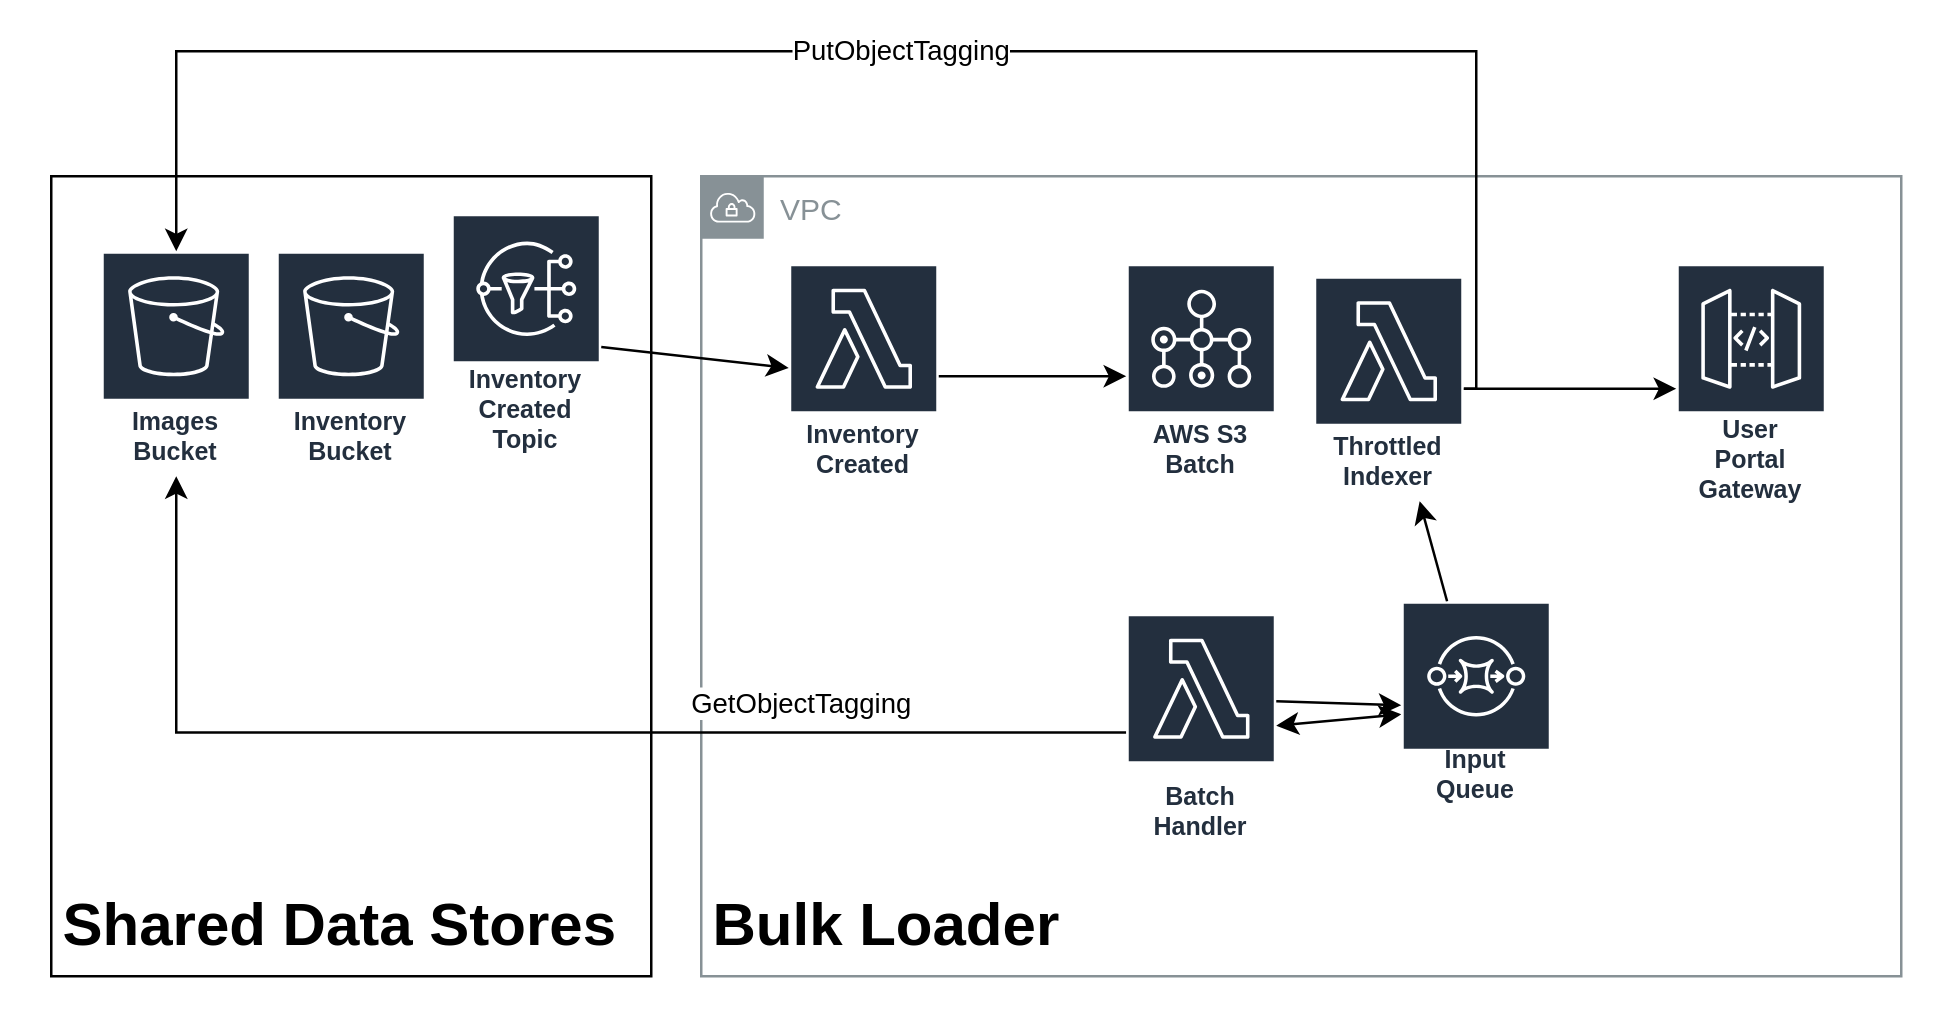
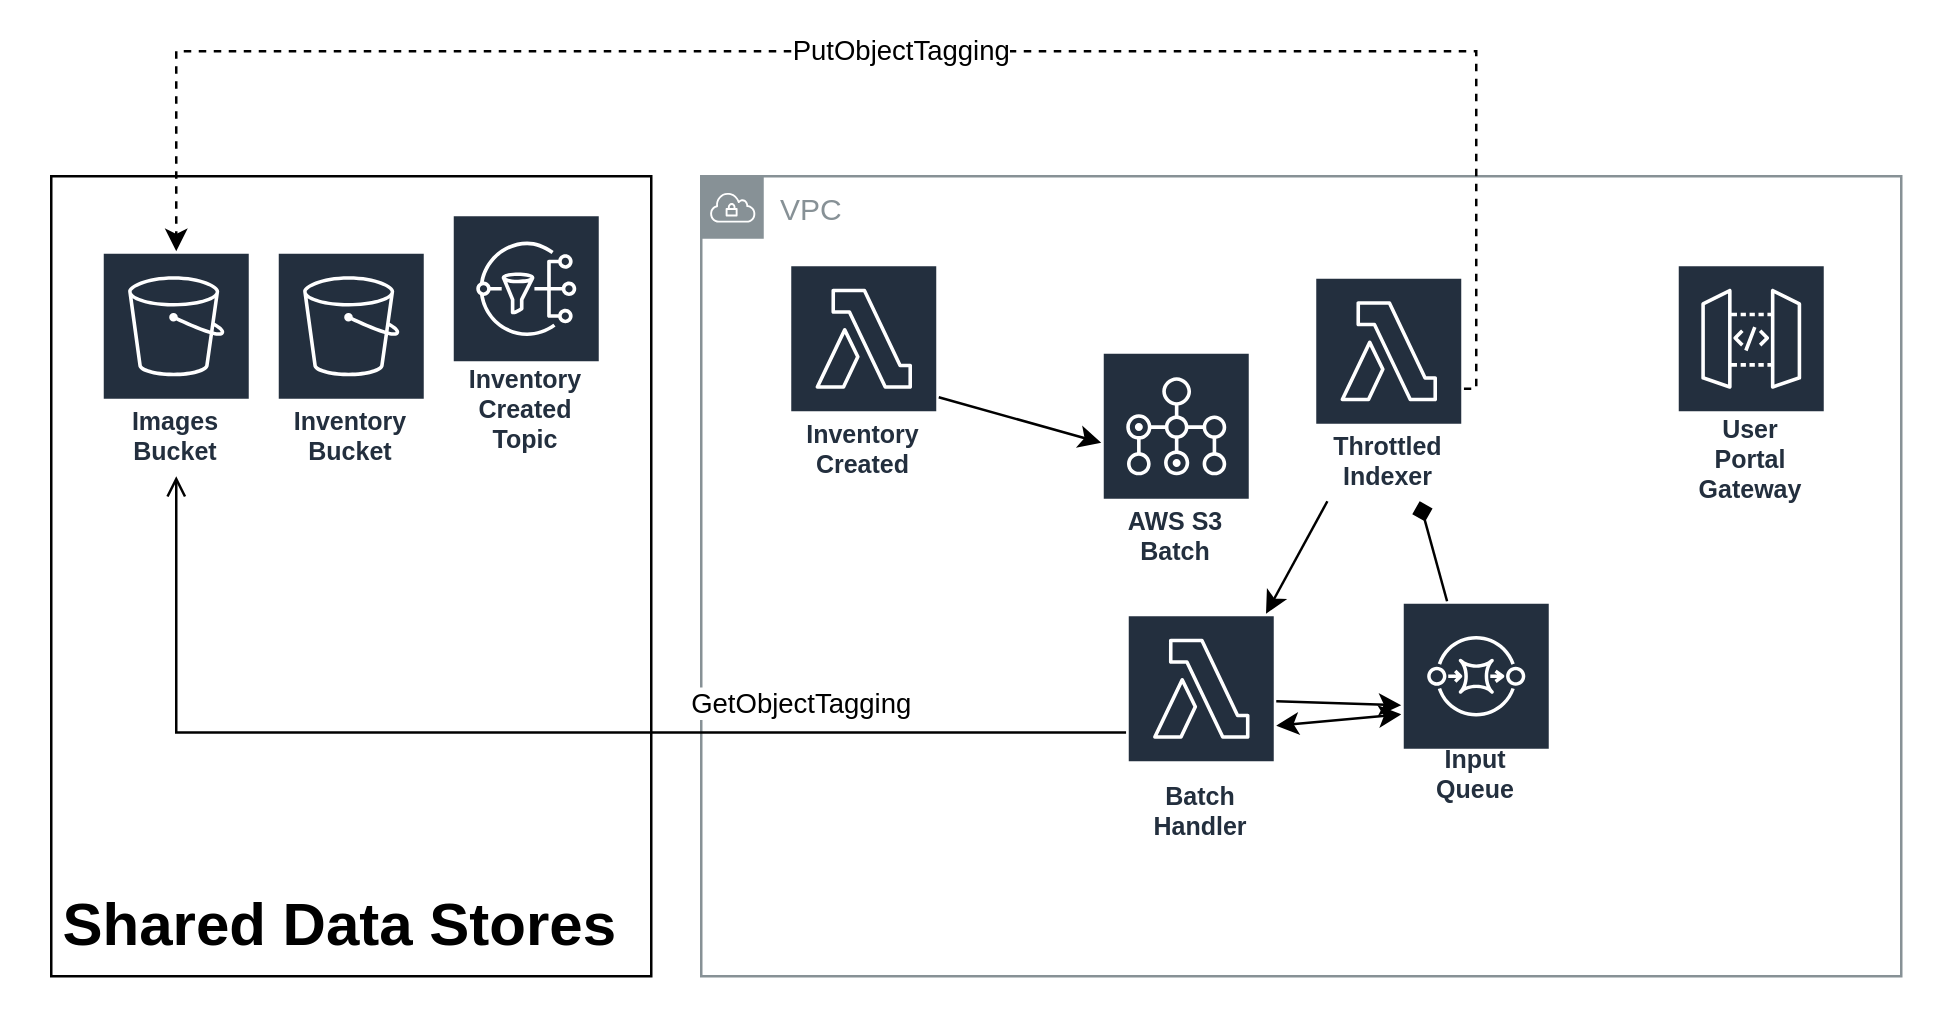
- <mxCell id="17" value="PutObjectTagging" style="edgeStyle=orthogonalEdgeStyle;rounded=0;orthogonalLoop=1;jettySize=auto;html=1;" edge="1" parent="1" source="18" target="5"><mxGeometry relative="1" as="geometry"><mxPoint x="50" y="20" as="targetPoint" /><Array as="points"><mxPoint x="590" y="20" /><mxPoint x="70" y="20" /></Array></mxGeometry></mxCell>
+ <mxCell id="17" value="PutObjectTagging" style="edgeStyle=orthogonalEdgeStyle;rounded=0;orthogonalLoop=1;jettySize=auto;html=1;dashed=1;" edge="1" parent="1" source="18" target="5"><mxGeometry relative="1" as="geometry"><mxPoint x="50" y="20" as="targetPoint" /><Array as="points"><mxPoint x="590" y="20" /><mxPoint x="70" y="20" /></Array></mxGeometry></mxCell>
- <mxCell id="11" value="" style="endArrow=classic;html=1;" parent="1" source="7" target="9" edge="1"><mxGeometry width="50" height="50" relative="1" as="geometry"><mxPoint x="320" y="350" as="sourcePoint" /><mxPoint x="370" y="300" as="targetPoint" /></mxGeometry></mxCell>
- <mxCell id="8" value="AWS S3 Batch" style="outlineConnect=0;fontColor=#232F3E;gradientColor=none;strokeColor=#ffffff;fillColor=#232F3E;dashed=0;verticalLabelPosition=middle;verticalAlign=bottom;align=center;html=1;whiteSpace=wrap;fontSize=10;fontStyle=1;spacing=3;shape=mxgraph.aws4.productIcon;prIcon=mxgraph.aws4.batch;" parent="1" vertex="1"><mxGeometry x="450" y="105" width="60" height="90" as="geometry" /></mxCell>
+ <mxCell id="8" value="AWS S3 Batch" style="outlineConnect=0;fontColor=#232F3E;gradientColor=none;strokeColor=#ffffff;fillColor=#232F3E;dashed=0;verticalLabelPosition=middle;verticalAlign=bottom;align=center;html=1;whiteSpace=wrap;fontSize=10;fontStyle=1;spacing=3;shape=mxgraph.aws4.productIcon;prIcon=mxgraph.aws4.batch;" parent="1" vertex="1"><mxGeometry x="440" y="140" width="60" height="90" as="geometry" /></mxCell>
- <mxCell id="21" value="" style="endArrow=classic;html=1;" parent="1" source="18" target="20" edge="1"><mxGeometry width="50" height="50" relative="1" as="geometry"><mxPoint x="390" y="360" as="sourcePoint" /><mxPoint x="440" y="310" as="targetPoint" /></mxGeometry></mxCell>
+ <mxCell id="21" value="" style="endArrow=classic;html=1;" parent="1" source="18" target="13" edge="1"><mxGeometry width="50" height="50" relative="1" as="geometry"><mxPoint x="390" y="360" as="sourcePoint" /><mxPoint x="440" y="310" as="targetPoint" /></mxGeometry></mxCell>
- <mxCell id="12" value="GetObjectTagging" style="edgeStyle=orthogonalEdgeStyle;rounded=0;orthogonalLoop=1;jettySize=auto;html=1;" edge="1" parent="1" source="13" target="5"><mxGeometry x="-0.461" y="-12" relative="1" as="geometry"><mxPoint as="offset" /></mxGeometry></mxCell>
+ <mxCell id="12" value="GetObjectTagging" style="edgeStyle=orthogonalEdgeStyle;rounded=0;orthogonalLoop=1;jettySize=auto;html=1;endArrow=open;" edge="1" parent="1" source="13" target="5"><mxGeometry x="-0.461" y="-12" relative="1" as="geometry"><mxPoint as="offset" /></mxGeometry></mxCell>
- <mxCell id="19" value="" style="endArrow=classic;html=1;" parent="1" source="15" target="18" edge="1"><mxGeometry width="50" height="50" relative="1" as="geometry"><mxPoint x="390" y="360" as="sourcePoint" /><mxPoint x="440" y="310" as="targetPoint" /></mxGeometry></mxCell>
+ <mxCell id="19" value="" style="endArrow=diamond;html=1;" parent="1" source="15" target="18" edge="1"><mxGeometry width="50" height="50" relative="1" as="geometry"><mxPoint x="390" y="360" as="sourcePoint" /><mxPoint x="440" y="310" as="targetPoint" /></mxGeometry></mxCell>
- <mxCell id="22" value="&lt;h1&gt;Bulk Loader&lt;br&gt;&lt;/h1&gt;" style="text;html=1;strokeColor=none;fillColor=none;spacing=5;spacingTop=-20;whiteSpace=wrap;overflow=hidden;rounded=0;" parent="1" vertex="1"><mxGeometry x="280" y="350" width="240" height="40" as="geometry" /></mxCell>
